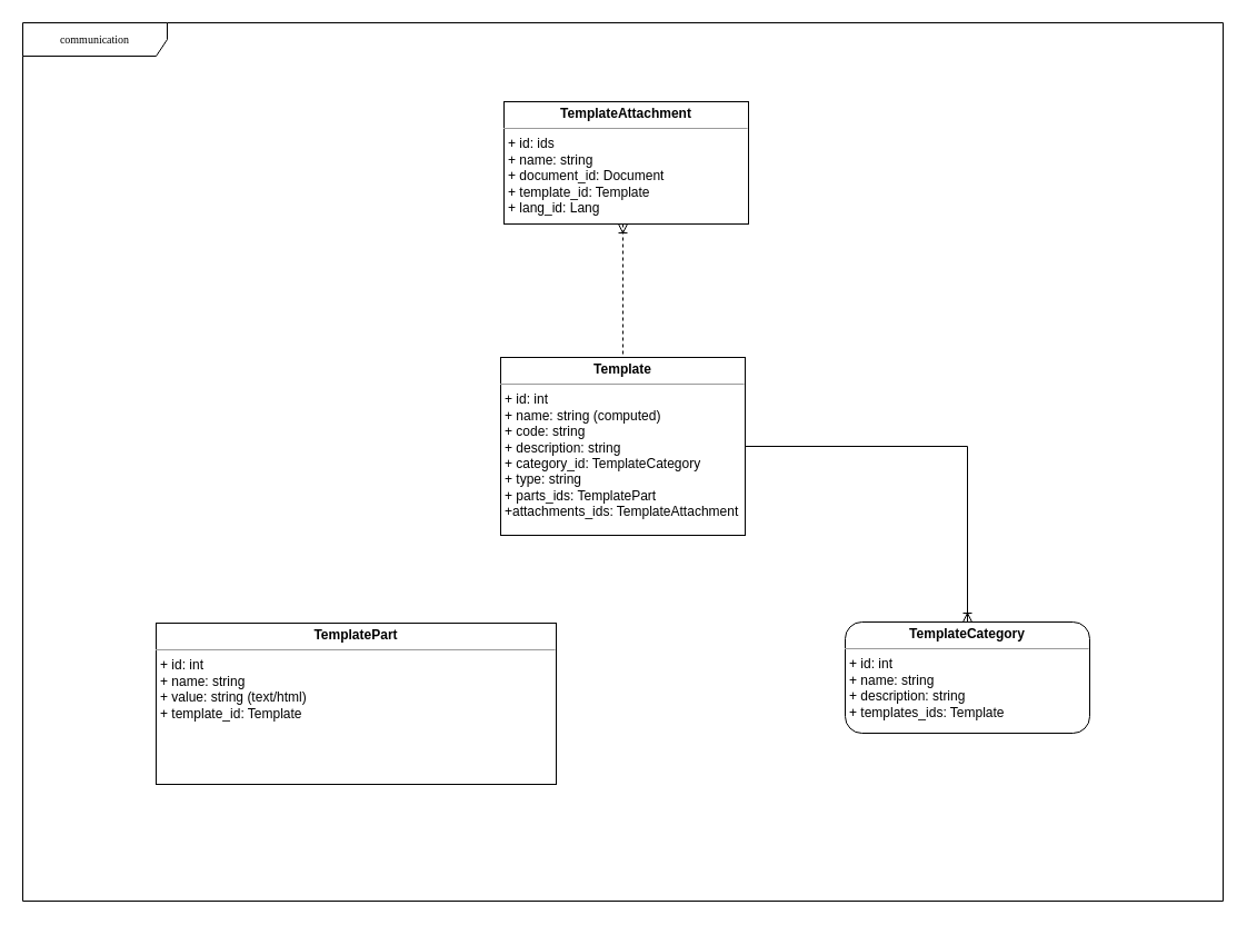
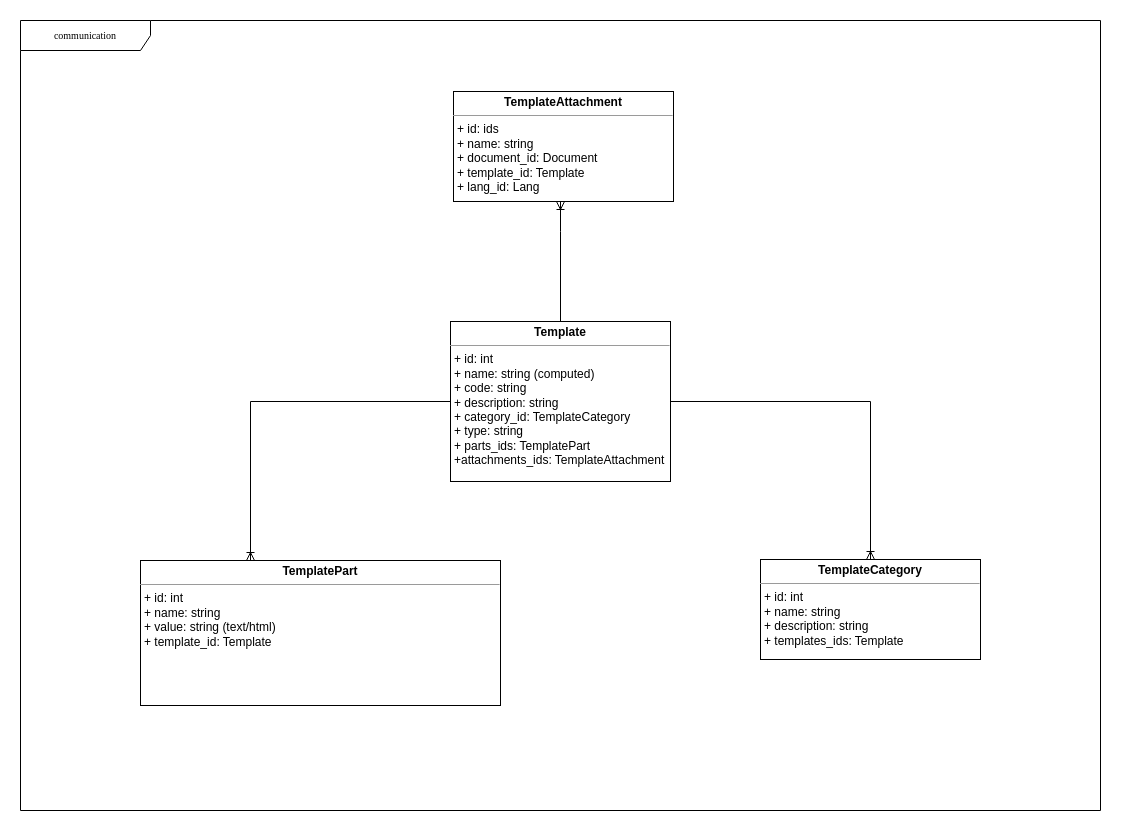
- <mxCell id="4" style="edgeStyle=orthogonalEdgeStyle;rounded=0;orthogonalLoop=1;jettySize=auto;html=1;entryX=0.5;entryY=0;entryDx=0;entryDy=0;endArrow=none;endFill=0;startArrow=ERoneToMany;startFill=0;dashed=1;" edge="1" parent="1" source="5" target="3"><mxGeometry relative="1" as="geometry"><Array as="points"><mxPoint x="560" y="231" /><mxPoint x="560" y="231" /></Array></mxGeometry></mxCell>
+ <mxCell id="4" style="edgeStyle=orthogonalEdgeStyle;rounded=0;orthogonalLoop=1;jettySize=auto;html=1;entryX=0.5;entryY=0;entryDx=0;entryDy=0;endArrow=none;endFill=0;startArrow=ERoneToMany;startFill=0;" edge="1" parent="1" source="5" target="3"><mxGeometry relative="1" as="geometry"><Array as="points"><mxPoint x="560" y="231" /><mxPoint x="560" y="231" /></Array></mxGeometry></mxCell>
+ <mxCell id="8" style="edgeStyle=orthogonalEdgeStyle;rounded=0;orthogonalLoop=1;jettySize=auto;html=1;entryX=0;entryY=0.5;entryDx=0;entryDy=0;endArrow=none;endFill=0;startArrow=ERoneToMany;startFill=0;" edge="1" parent="1" source="9" target="3"><mxGeometry relative="1" as="geometry"><Array as="points"><mxPoint x="250" y="401" /></Array></mxGeometry></mxCell>
- <mxCell id="7" value="&lt;p style=&quot;margin: 0px ; margin-top: 4px ; text-align: center&quot;&gt;&lt;b&gt;TemplateCategory&lt;/b&gt;&lt;/p&gt;&lt;hr size=&quot;1&quot;&gt;&lt;p style=&quot;margin: 0px ; margin-left: 4px&quot;&gt;+ id: int&lt;br&gt;+ name: string&amp;nbsp;&lt;/p&gt;&lt;p style=&quot;margin: 0px ; margin-left: 4px&quot;&gt;+ description: string&lt;br&gt;&lt;/p&gt;&lt;p style=&quot;margin: 0px ; margin-left: 4px&quot;&gt;+ templates_ids: Template&lt;/p&gt;&lt;p style=&quot;margin: 0px ; margin-left: 4px&quot;&gt;&lt;br&gt;&lt;/p&gt;&lt;p style=&quot;margin: 0px ; margin-left: 4px&quot;&gt;&lt;br&gt;&lt;/p&gt;&lt;p style=&quot;margin: 0px ; margin-left: 4px&quot;&gt;&lt;br&gt;&lt;/p&gt;" style="verticalAlign=top;align=left;overflow=fill;fontSize=12;fontFamily=Helvetica;html=1;shadow=0;comic=0;labelBackgroundColor=none;strokeWidth=1;rounded=1;" vertex="1" parent="1"><mxGeometry x="760" y="559" width="220" height="100" as="geometry" /></mxCell>
+ <mxCell id="7" value="&lt;p style=&quot;margin: 0px ; margin-top: 4px ; text-align: center&quot;&gt;&lt;b&gt;TemplateCategory&lt;/b&gt;&lt;/p&gt;&lt;hr size=&quot;1&quot;&gt;&lt;p style=&quot;margin: 0px ; margin-left: 4px&quot;&gt;+ id: int&lt;br&gt;+ name: string&amp;nbsp;&lt;/p&gt;&lt;p style=&quot;margin: 0px ; margin-left: 4px&quot;&gt;+ description: string&lt;br&gt;&lt;/p&gt;&lt;p style=&quot;margin: 0px ; margin-left: 4px&quot;&gt;+ templates_ids: Template&lt;/p&gt;&lt;p style=&quot;margin: 0px ; margin-left: 4px&quot;&gt;&lt;br&gt;&lt;/p&gt;&lt;p style=&quot;margin: 0px ; margin-left: 4px&quot;&gt;&lt;br&gt;&lt;/p&gt;&lt;p style=&quot;margin: 0px ; margin-left: 4px&quot;&gt;&lt;br&gt;&lt;/p&gt;" style="verticalAlign=top;align=left;overflow=fill;fontSize=12;fontFamily=Helvetica;html=1;rounded=0;shadow=0;comic=0;labelBackgroundColor=none;strokeWidth=1" vertex="1" parent="1"><mxGeometry x="760" y="559" width="220" height="100" as="geometry" /></mxCell>
